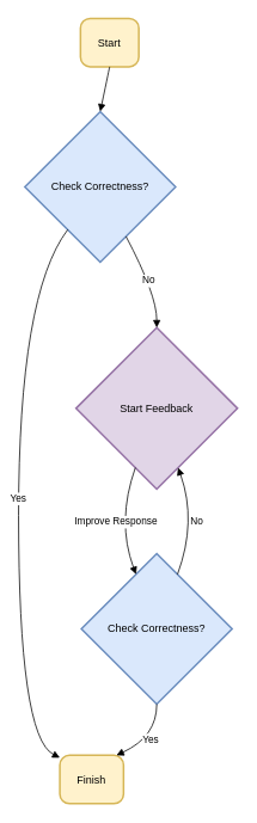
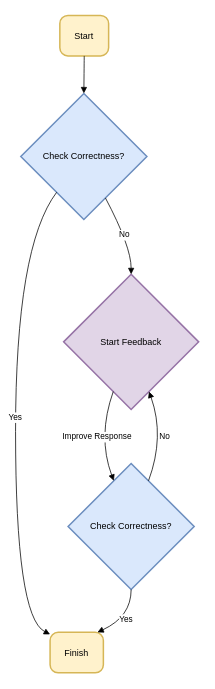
- <mxCell id="2" value="Start" style="rounded=1;arcSize=20;strokeWidth=2;fillColor=#fff2cc;strokeColor=#d6b656;" parent="1" vertex="1"><mxGeometry x="89" y="20" width="65" height="54" as="geometry" /></mxCell>
+ <mxCell id="2" value="Start" style="rounded=1;arcSize=20;strokeWidth=2;fillColor=#fff2cc;strokeColor=#d6b656;" parent="1" vertex="1"><mxGeometry x="79" y="20" width="65" height="54" as="geometry" /></mxCell>
